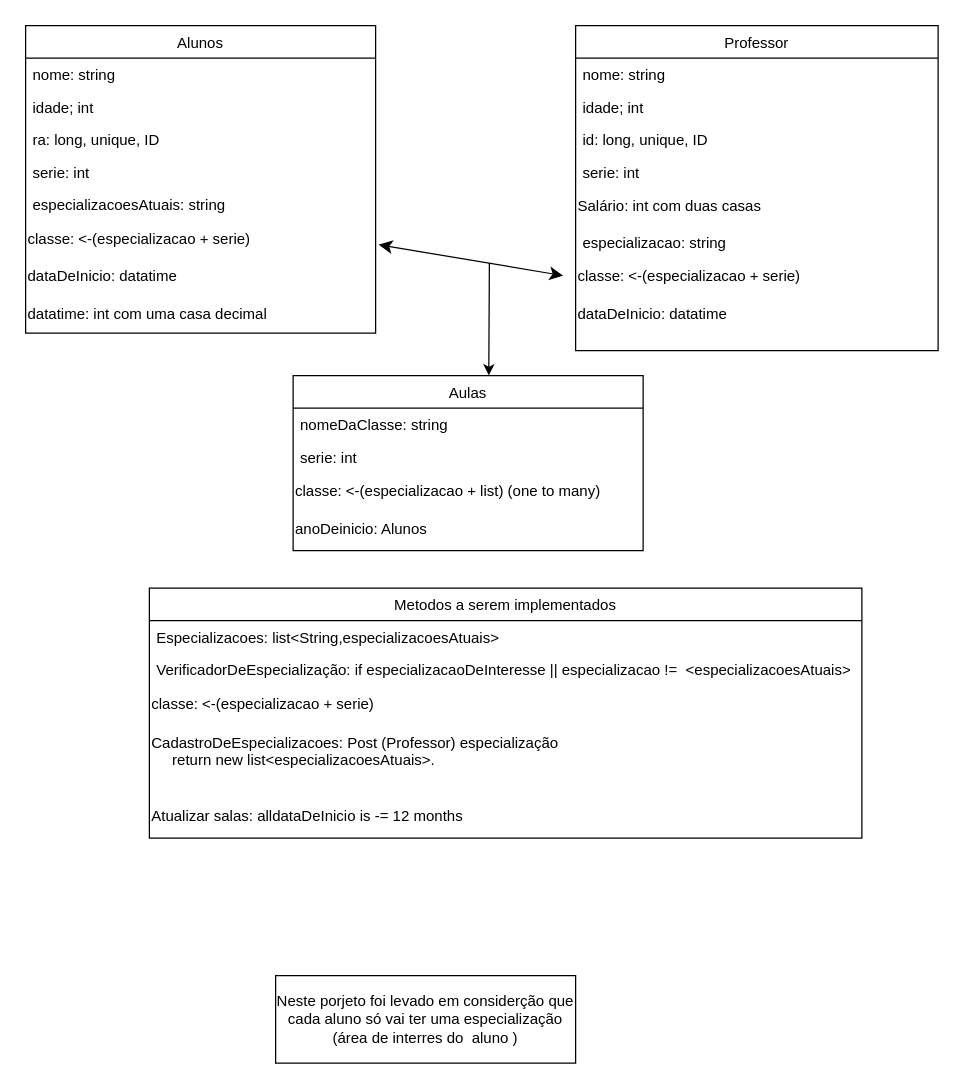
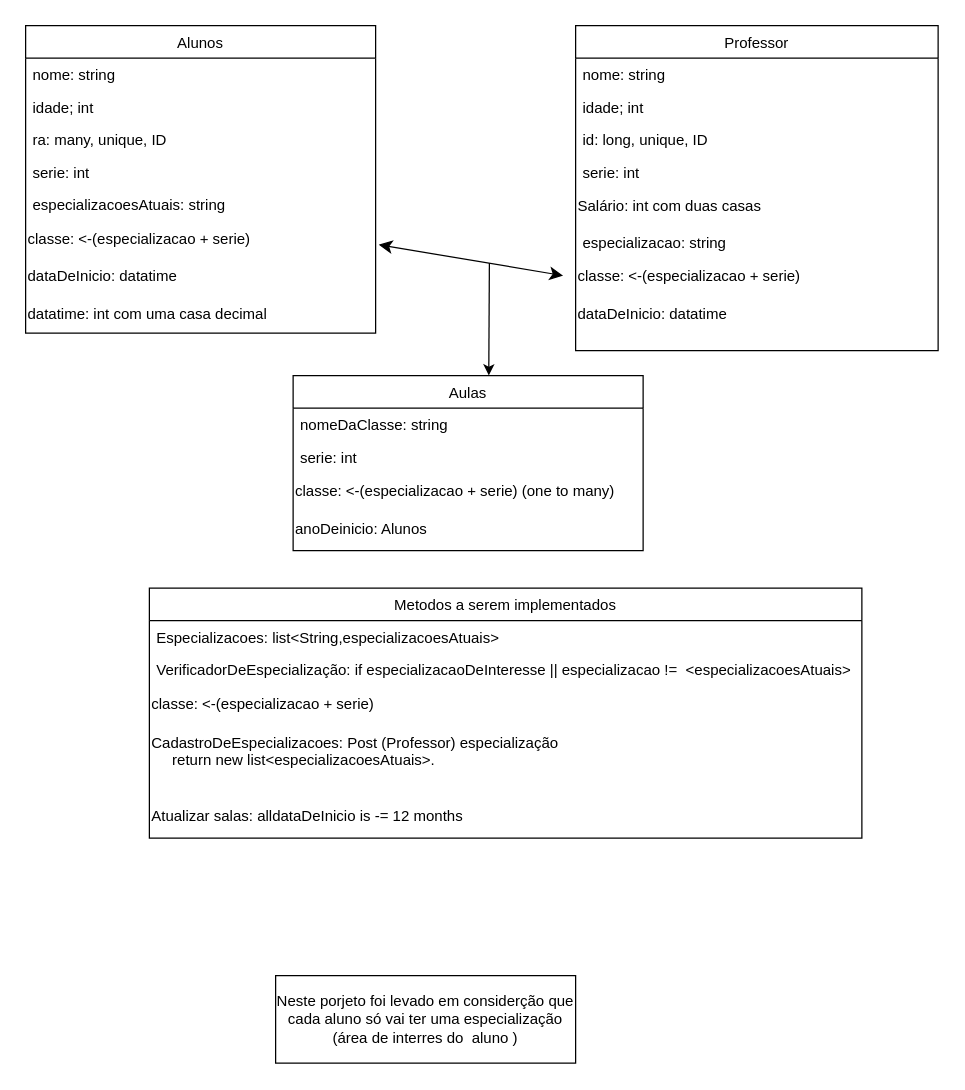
- <mxCell id="5" value="ra: long, unique, ID" style="text;align=left;verticalAlign=top;spacingLeft=4;spacingRight=4;overflow=hidden;rotatable=0;points=[[0,0.5],[1,0.5]];portConstraint=eastwest;rounded=0;shadow=0;html=0;" parent="2" vertex="1"><mxGeometry y="78" width="280" height="26" as="geometry" /></mxCell>
+ <mxCell id="5" value="ra: many, unique, ID" style="text;align=left;verticalAlign=top;spacingLeft=4;spacingRight=4;overflow=hidden;rotatable=0;points=[[0,0.5],[1,0.5]];portConstraint=eastwest;rounded=0;shadow=0;html=0;" parent="2" vertex="1"><mxGeometry y="78" width="280" height="26" as="geometry" /></mxCell>
- <mxCell id="23" value="classe: &amp;lt;-(especializacao + list) (one to many)" style="text;html=1;align=left;verticalAlign=middle;resizable=0;points=[];autosize=1;strokeColor=none;fillColor=none;" parent="20" vertex="1"><mxGeometry y="78" width="280" height="30" as="geometry" /></mxCell>
+ <mxCell id="23" value="classe: &amp;lt;-(especializacao + serie) (one to many)" style="text;html=1;align=left;verticalAlign=middle;resizable=0;points=[];autosize=1;strokeColor=none;fillColor=none;" parent="20" vertex="1"><mxGeometry y="78" width="280" height="30" as="geometry" /></mxCell>
